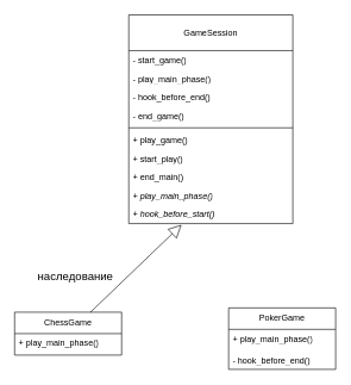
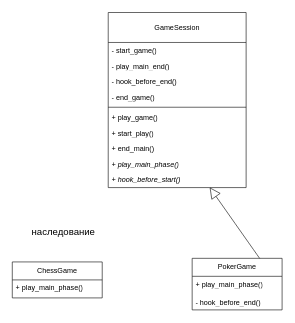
- <mxCell id="4" value="- play_main_phase()" style="text;strokeColor=none;fillColor=none;align=left;verticalAlign=top;spacingLeft=4;spacingRight=4;overflow=hidden;rotatable=0;points=[[0,0.5],[1,0.5]];portConstraint=eastwest;whiteSpace=wrap;html=1;fontStyle=0" vertex="1" parent="2"><mxGeometry y="76" width="230" height="26" as="geometry" /></mxCell>
+ <mxCell id="4" value="- play_main_end()" style="text;strokeColor=none;fillColor=none;align=left;verticalAlign=top;spacingLeft=4;spacingRight=4;overflow=hidden;rotatable=0;points=[[0,0.5],[1,0.5]];portConstraint=eastwest;whiteSpace=wrap;html=1;fontStyle=0" vertex="1" parent="2"><mxGeometry y="76" width="230" height="26" as="geometry" /></mxCell>
+ <mxCell id="19" value="" style="endArrow=block;endSize=16;endFill=0;html=1;rounded=0;fontSize=12;curved=1;entryX=0.736;entryY=0.991;entryDx=0;entryDy=0;entryPerimeter=0;exitX=0.75;exitY=0;exitDx=0;exitDy=0;" edge="1" parent="1" source="15" target="12"><mxGeometry width="160" relative="1" as="geometry"><mxPoint x="10" y="340" as="sourcePoint" /><mxPoint x="170" y="340" as="targetPoint" /></mxGeometry></mxCell>
- <mxCell id="18" value="" style="endArrow=block;endSize=16;endFill=0;html=1;rounded=0;fontSize=12;curved=1;entryX=0.322;entryY=1.064;entryDx=0;entryDy=0;entryPerimeter=0;" edge="1" parent="1" source="13" target="12"><mxGeometry width="160" relative="1" as="geometry"><mxPoint x="60" y="210" as="sourcePoint" /><mxPoint x="220" y="210" as="targetPoint" /></mxGeometry></mxCell>
